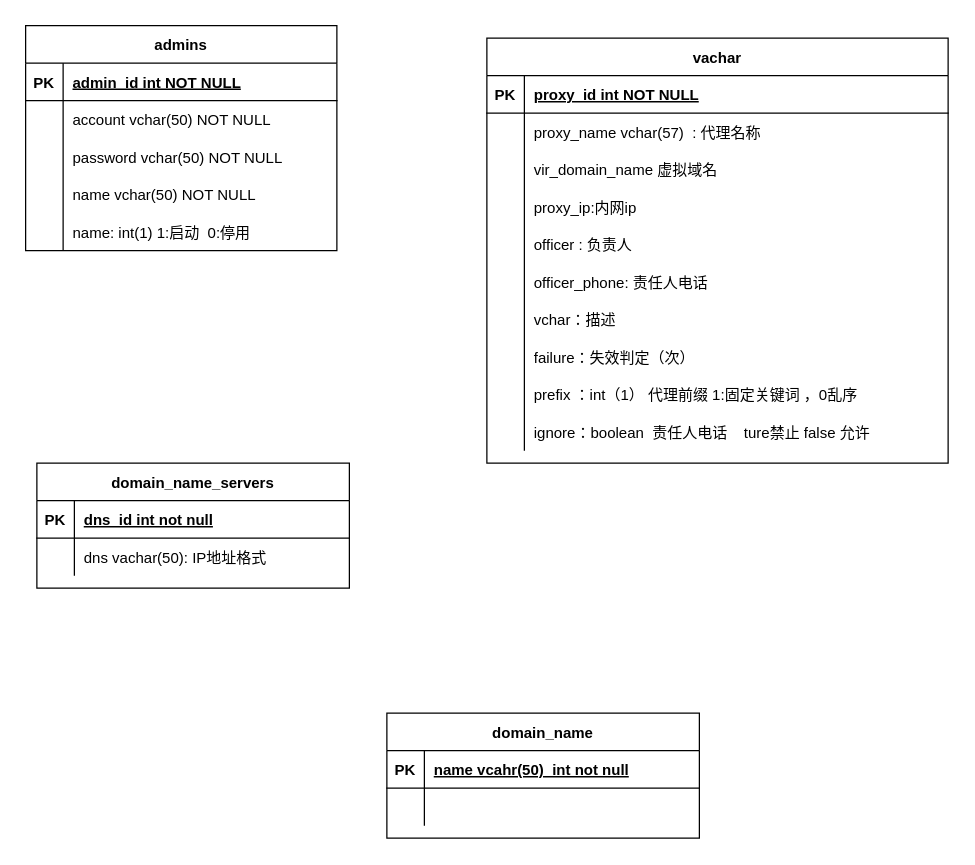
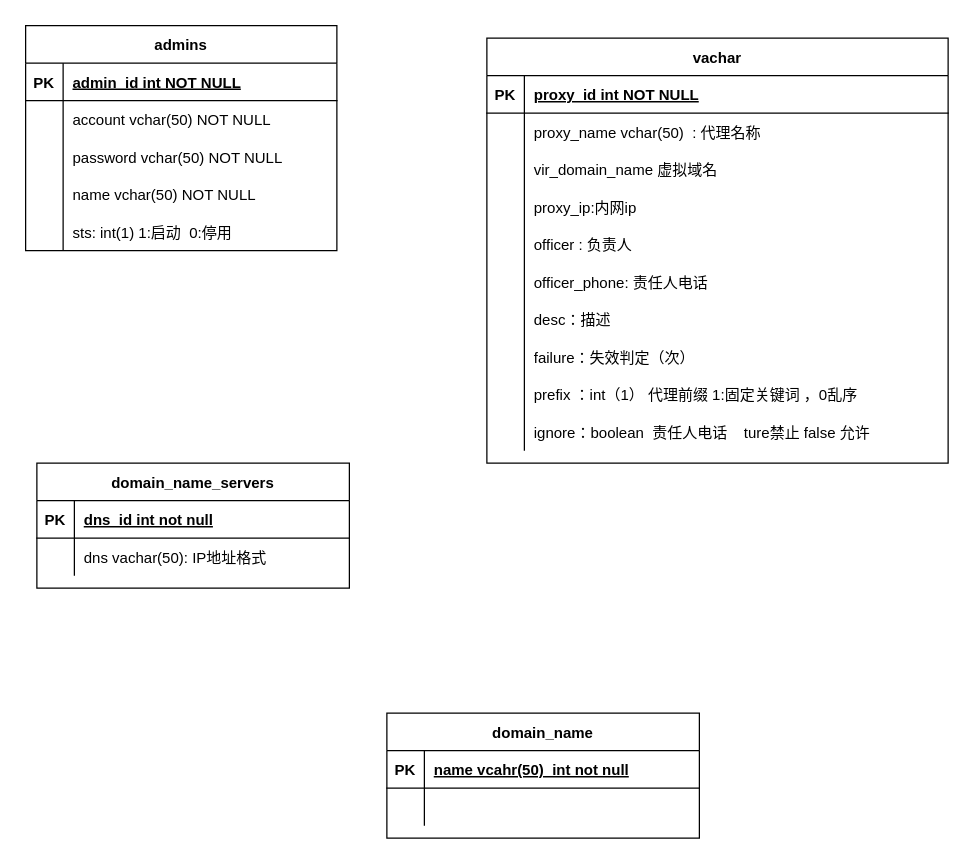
- <mxCell id="31" value="proxy_name vchar(57)  : 代理名称" style="shape=partialRectangle;overflow=hidden;connectable=0;fillColor=none;top=0;left=0;bottom=0;right=0;align=left;spacingLeft=6;" parent="29" vertex="1"><mxGeometry x="30" width="339" height="30" as="geometry"><mxRectangle width="339" height="30" as="alternateBounds" /></mxGeometry></mxCell>
+ <mxCell id="31" value="proxy_name vchar(50)  : 代理名称" style="shape=partialRectangle;overflow=hidden;connectable=0;fillColor=none;top=0;left=0;bottom=0;right=0;align=left;spacingLeft=6;" parent="29" vertex="1"><mxGeometry x="30" width="339" height="30" as="geometry"><mxRectangle width="339" height="30" as="alternateBounds" /></mxGeometry></mxCell>
- <mxCell id="24" value="name: int(1) 1:启动  0:停用 " style="shape=partialRectangle;overflow=hidden;connectable=0;fillColor=none;top=0;left=0;bottom=0;right=0;align=left;spacingLeft=6;" parent="22" vertex="1"><mxGeometry x="30" width="219" height="30" as="geometry"><mxRectangle width="219" height="30" as="alternateBounds" /></mxGeometry></mxCell>
+ <mxCell id="24" value="sts: int(1) 1:启动  0:停用 " style="shape=partialRectangle;overflow=hidden;connectable=0;fillColor=none;top=0;left=0;bottom=0;right=0;align=left;spacingLeft=6;" parent="22" vertex="1"><mxGeometry x="30" width="219" height="30" as="geometry"><mxRectangle width="219" height="30" as="alternateBounds" /></mxGeometry></mxCell>
- <mxCell id="46" value="vchar：描述" style="shape=partialRectangle;overflow=hidden;connectable=0;fillColor=none;top=0;left=0;bottom=0;right=0;align=left;spacingLeft=6;" parent="44" vertex="1"><mxGeometry x="30" width="339" height="30" as="geometry"><mxRectangle width="339" height="30" as="alternateBounds" /></mxGeometry></mxCell>
+ <mxCell id="46" value="desc：描述" style="shape=partialRectangle;overflow=hidden;connectable=0;fillColor=none;top=0;left=0;bottom=0;right=0;align=left;spacingLeft=6;" parent="44" vertex="1"><mxGeometry x="30" width="339" height="30" as="geometry"><mxRectangle width="339" height="30" as="alternateBounds" /></mxGeometry></mxCell>
